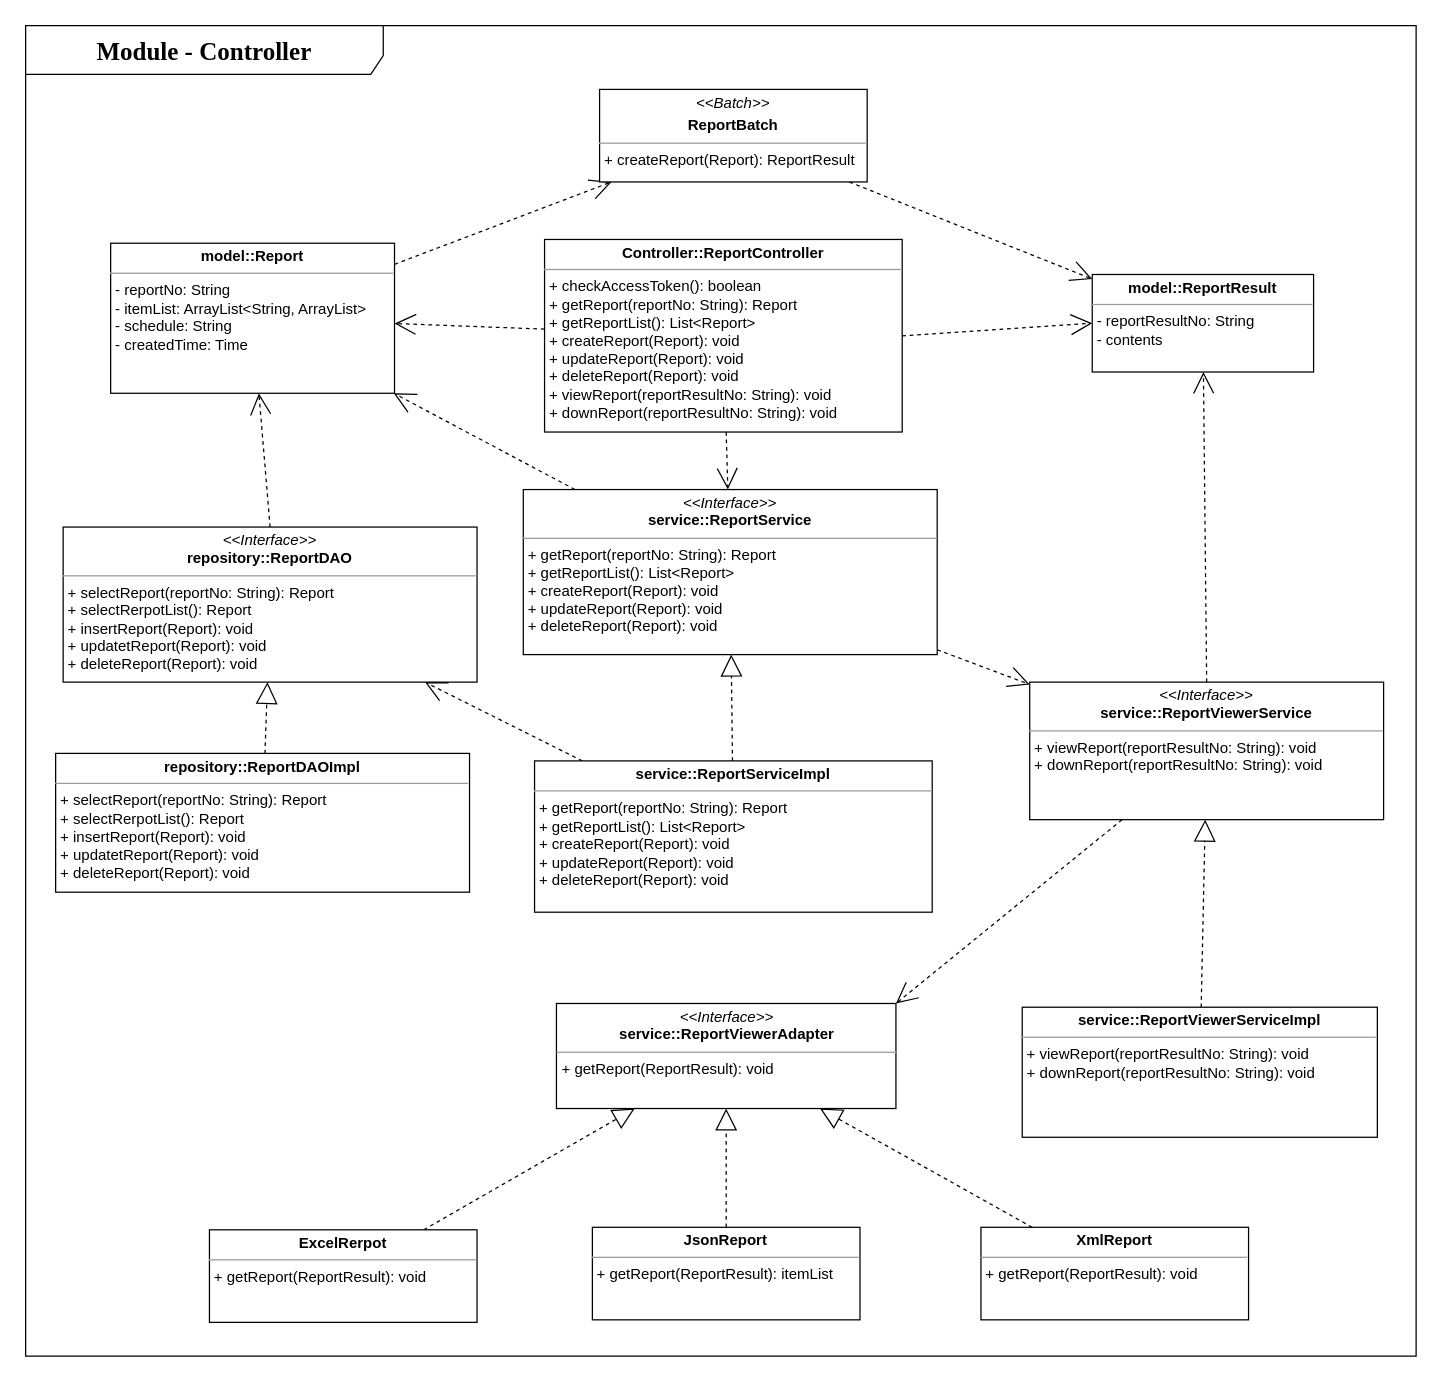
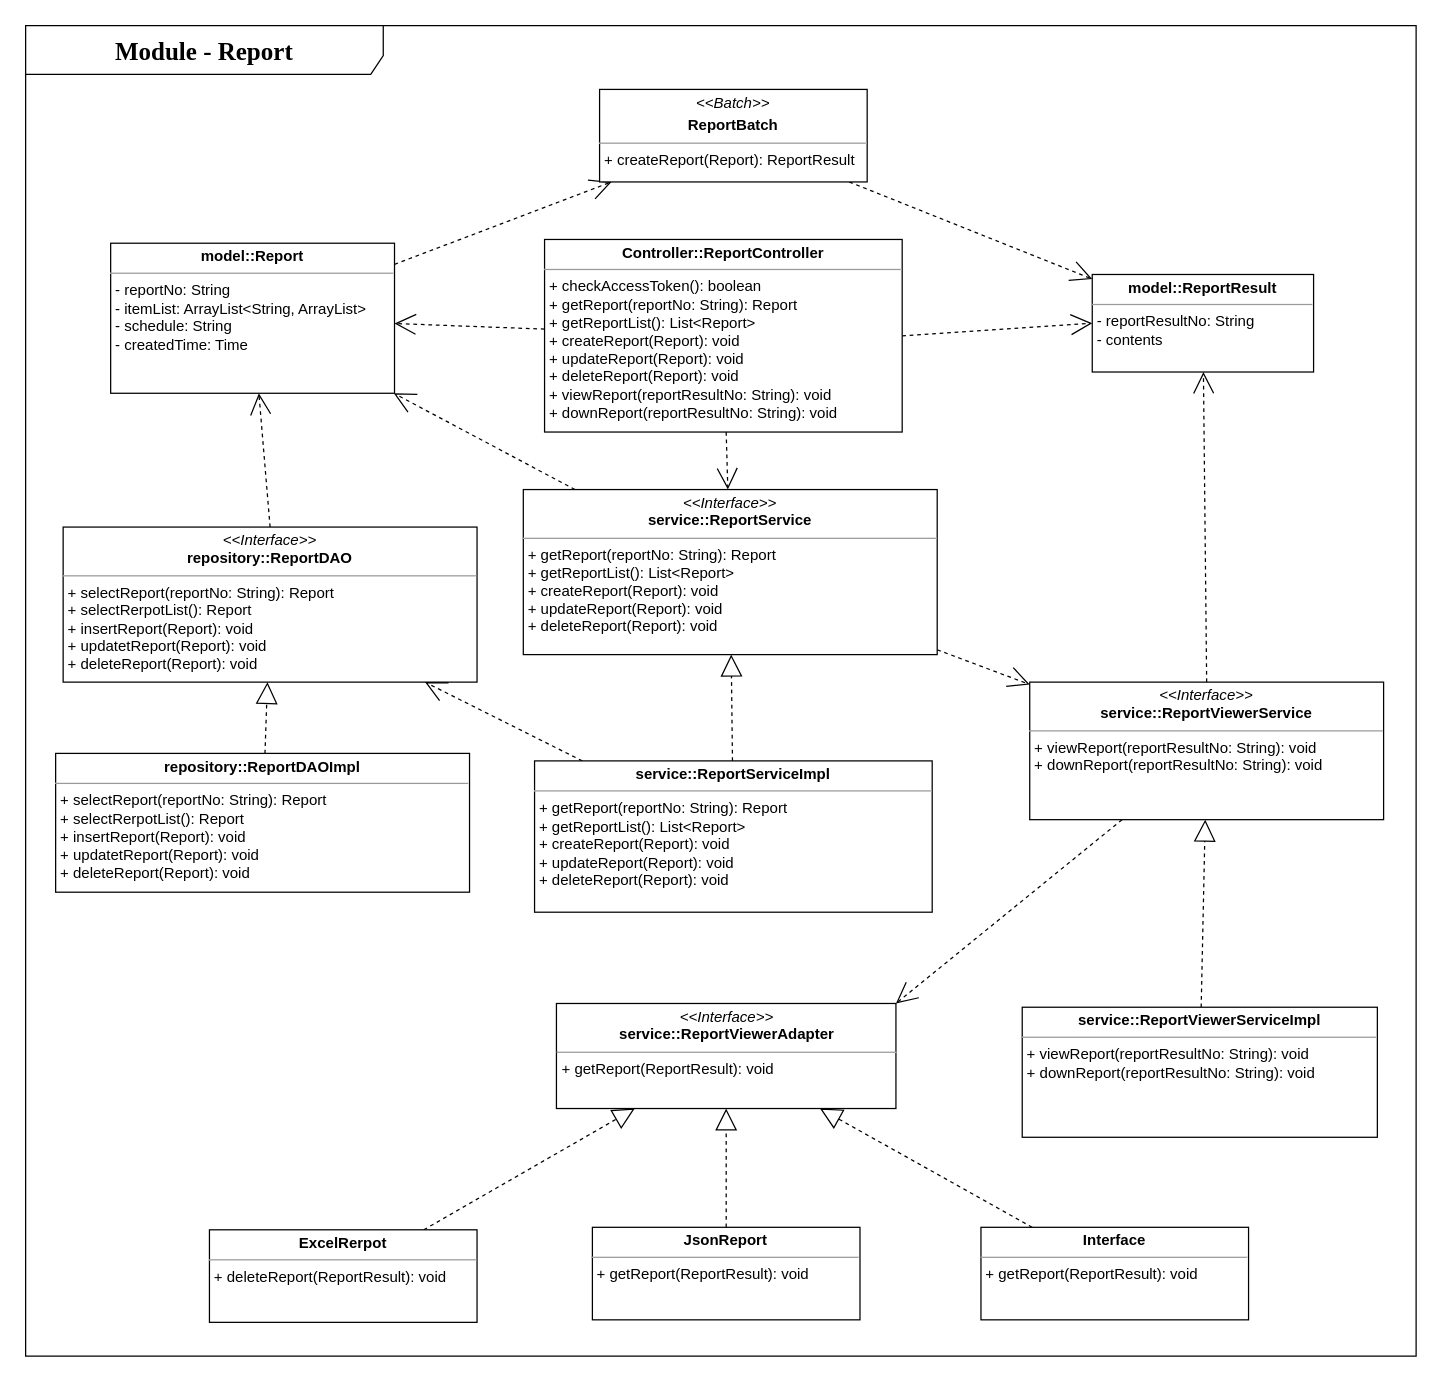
- <mxCell id="2" value="&lt;b&gt;Module - Controller&lt;/b&gt;" style="shape=umlFrame;whiteSpace=wrap;html=1;pointerEvents=0;hachureGap=4;fontFamily=Architects Daughter;fontSource=https%3A%2F%2Ffonts.googleapis.com%2Fcss%3Ffamily%3DArchitects%2BDaughter;fontSize=20;width=286;height=39;labelBackgroundColor=none;rounded=0;" vertex="1" parent="1"><mxGeometry x="20" y="20" width="1112" height="1064" as="geometry" /></mxCell>
+ <mxCell id="2" value="&lt;b&gt;Module - Report&lt;/b&gt;" style="shape=umlFrame;whiteSpace=wrap;html=1;pointerEvents=0;hachureGap=4;fontFamily=Architects Daughter;fontSource=https%3A%2F%2Ffonts.googleapis.com%2Fcss%3Ffamily%3DArchitects%2BDaughter;fontSize=20;width=286;height=39;labelBackgroundColor=none;rounded=0;" vertex="1" parent="1"><mxGeometry x="20" y="20" width="1112" height="1064" as="geometry" /></mxCell>
- <mxCell id="31" value="&lt;p style=&quot;margin:0px;margin-top:4px;text-align:center;&quot;&gt;&lt;b&gt;XmlReport&lt;/b&gt;&lt;/p&gt;&lt;p style=&quot;margin:0px;margin-top:4px;text-align:center;&quot;&gt;&lt;/p&gt;&lt;hr size=&quot;1&quot;&gt;&lt;p style=&quot;border-color: var(--border-color); margin: 0px 0px 0px 4px;&quot;&gt;+ getReport(ReportResult): void&lt;/p&gt;&lt;p style=&quot;border-color: var(--border-color); margin: 0px 0px 0px 4px;&quot;&gt;&lt;br&gt;&lt;/p&gt;" style="verticalAlign=top;align=left;overflow=fill;fontSize=12;fontFamily=Helvetica;html=1;whiteSpace=wrap;" vertex="1" parent="1"><mxGeometry x="784" y="981" width="214" height="74" as="geometry" /></mxCell>
+ <mxCell id="31" value="&lt;p style=&quot;margin:0px;margin-top:4px;text-align:center;&quot;&gt;&lt;b&gt;Interface&lt;/b&gt;&lt;/p&gt;&lt;p style=&quot;margin:0px;margin-top:4px;text-align:center;&quot;&gt;&lt;/p&gt;&lt;hr size=&quot;1&quot;&gt;&lt;p style=&quot;border-color: var(--border-color); margin: 0px 0px 0px 4px;&quot;&gt;+ getReport(ReportResult): void&lt;/p&gt;&lt;p style=&quot;border-color: var(--border-color); margin: 0px 0px 0px 4px;&quot;&gt;&lt;br&gt;&lt;/p&gt;" style="verticalAlign=top;align=left;overflow=fill;fontSize=12;fontFamily=Helvetica;html=1;whiteSpace=wrap;" vertex="1" parent="1"><mxGeometry x="784" y="981" width="214" height="74" as="geometry" /></mxCell>
- <mxCell id="27" value="&lt;p style=&quot;margin:0px;margin-top:4px;text-align:center;&quot;&gt;&lt;b&gt;ExcelRerpot&lt;/b&gt;&lt;/p&gt;&lt;p style=&quot;margin:0px;margin-top:4px;text-align:center;&quot;&gt;&lt;/p&gt;&lt;hr size=&quot;1&quot;&gt;&lt;p style=&quot;border-color: var(--border-color); margin: 0px 0px 0px 4px;&quot;&gt;+ getReport(ReportResult): void&lt;/p&gt;&lt;p style=&quot;border-color: var(--border-color); margin: 0px 0px 0px 4px;&quot;&gt;&lt;br&gt;&lt;/p&gt;" style="verticalAlign=top;align=left;overflow=fill;fontSize=12;fontFamily=Helvetica;html=1;whiteSpace=wrap;" vertex="1" parent="1"><mxGeometry x="167" y="983" width="214" height="74" as="geometry" /></mxCell>
+ <mxCell id="27" value="&lt;p style=&quot;margin:0px;margin-top:4px;text-align:center;&quot;&gt;&lt;b&gt;ExcelRerpot&lt;/b&gt;&lt;/p&gt;&lt;p style=&quot;margin:0px;margin-top:4px;text-align:center;&quot;&gt;&lt;/p&gt;&lt;hr size=&quot;1&quot;&gt;&lt;p style=&quot;border-color: var(--border-color); margin: 0px 0px 0px 4px;&quot;&gt;+ deleteReport(ReportResult): void&lt;/p&gt;&lt;p style=&quot;border-color: var(--border-color); margin: 0px 0px 0px 4px;&quot;&gt;&lt;br&gt;&lt;/p&gt;" style="verticalAlign=top;align=left;overflow=fill;fontSize=12;fontFamily=Helvetica;html=1;whiteSpace=wrap;" vertex="1" parent="1"><mxGeometry x="167" y="983" width="214" height="74" as="geometry" /></mxCell>
- <mxCell id="29" value="&lt;p style=&quot;margin:0px;margin-top:4px;text-align:center;&quot;&gt;&lt;b&gt;JsonReport&lt;/b&gt;&lt;/p&gt;&lt;p style=&quot;margin:0px;margin-top:4px;text-align:center;&quot;&gt;&lt;/p&gt;&lt;hr size=&quot;1&quot;&gt;&lt;p style=&quot;border-color: var(--border-color); margin: 0px 0px 0px 4px;&quot;&gt;+ getReport(ReportResult): itemList&lt;/p&gt;&lt;p style=&quot;border-color: var(--border-color); margin: 0px 0px 0px 4px;&quot;&gt;&lt;br&gt;&lt;/p&gt;" style="verticalAlign=top;align=left;overflow=fill;fontSize=12;fontFamily=Helvetica;html=1;whiteSpace=wrap;" vertex="1" parent="1"><mxGeometry x="473.25" y="981" width="214" height="74" as="geometry" /></mxCell>
+ <mxCell id="29" value="&lt;p style=&quot;margin:0px;margin-top:4px;text-align:center;&quot;&gt;&lt;b&gt;JsonReport&lt;/b&gt;&lt;/p&gt;&lt;p style=&quot;margin:0px;margin-top:4px;text-align:center;&quot;&gt;&lt;/p&gt;&lt;hr size=&quot;1&quot;&gt;&lt;p style=&quot;border-color: var(--border-color); margin: 0px 0px 0px 4px;&quot;&gt;+ getReport(ReportResult): void&lt;/p&gt;&lt;p style=&quot;border-color: var(--border-color); margin: 0px 0px 0px 4px;&quot;&gt;&lt;br&gt;&lt;/p&gt;" style="verticalAlign=top;align=left;overflow=fill;fontSize=12;fontFamily=Helvetica;html=1;whiteSpace=wrap;" vertex="1" parent="1"><mxGeometry x="473.25" y="981" width="214" height="74" as="geometry" /></mxCell>
